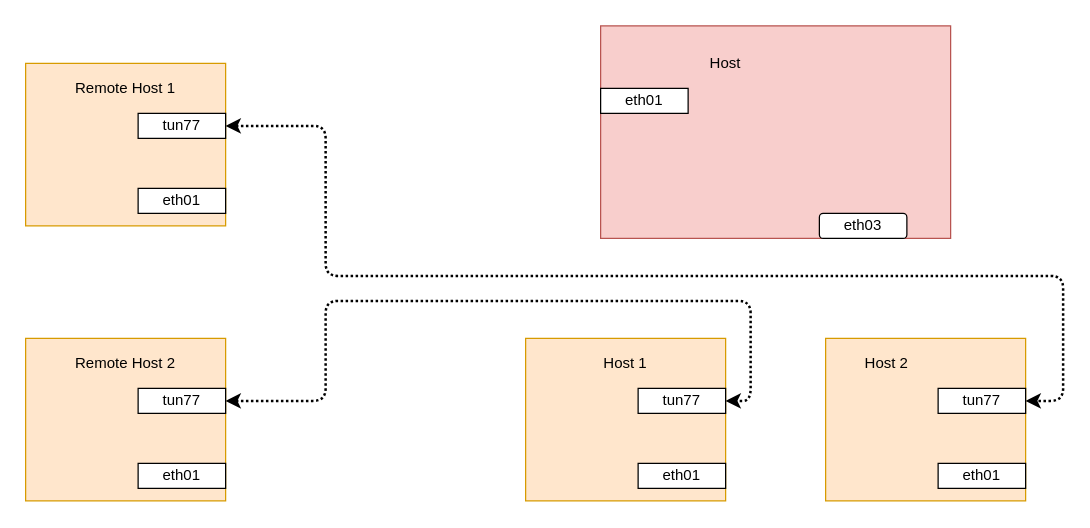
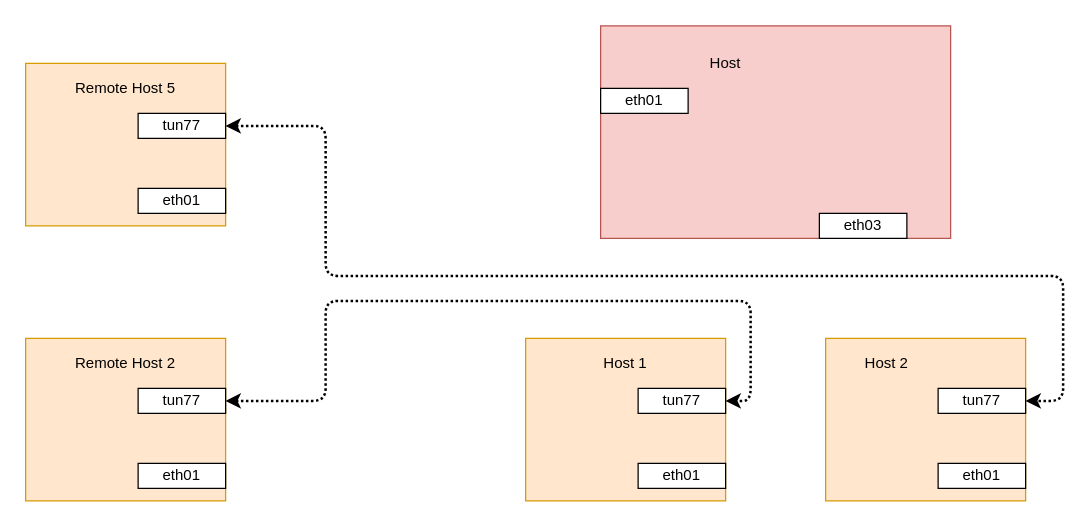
- <mxCell id="6" value="Remote Host 1" style="text;html=1;strokeColor=none;fillColor=none;align=center;verticalAlign=middle;whiteSpace=wrap;rounded=0;" parent="1" vertex="1"><mxGeometry x="50" y="60" width="100" height="20" as="geometry" /></mxCell>
+ <mxCell id="6" value="Remote Host 5" style="text;html=1;strokeColor=none;fillColor=none;align=center;verticalAlign=middle;whiteSpace=wrap;rounded=0;" parent="1" vertex="1"><mxGeometry x="50" y="60" width="100" height="20" as="geometry" /></mxCell>
- <mxCell id="21" value="eth03" style="whiteSpace=wrap;html=1;rounded=1;" parent="1" vertex="1"><mxGeometry x="655" y="170" width="70" height="20" as="geometry" /></mxCell>
+ <mxCell id="21" value="eth03" style="rounded=0;whiteSpace=wrap;html=1;" parent="1" vertex="1"><mxGeometry x="655" y="170" width="70" height="20" as="geometry" /></mxCell>
